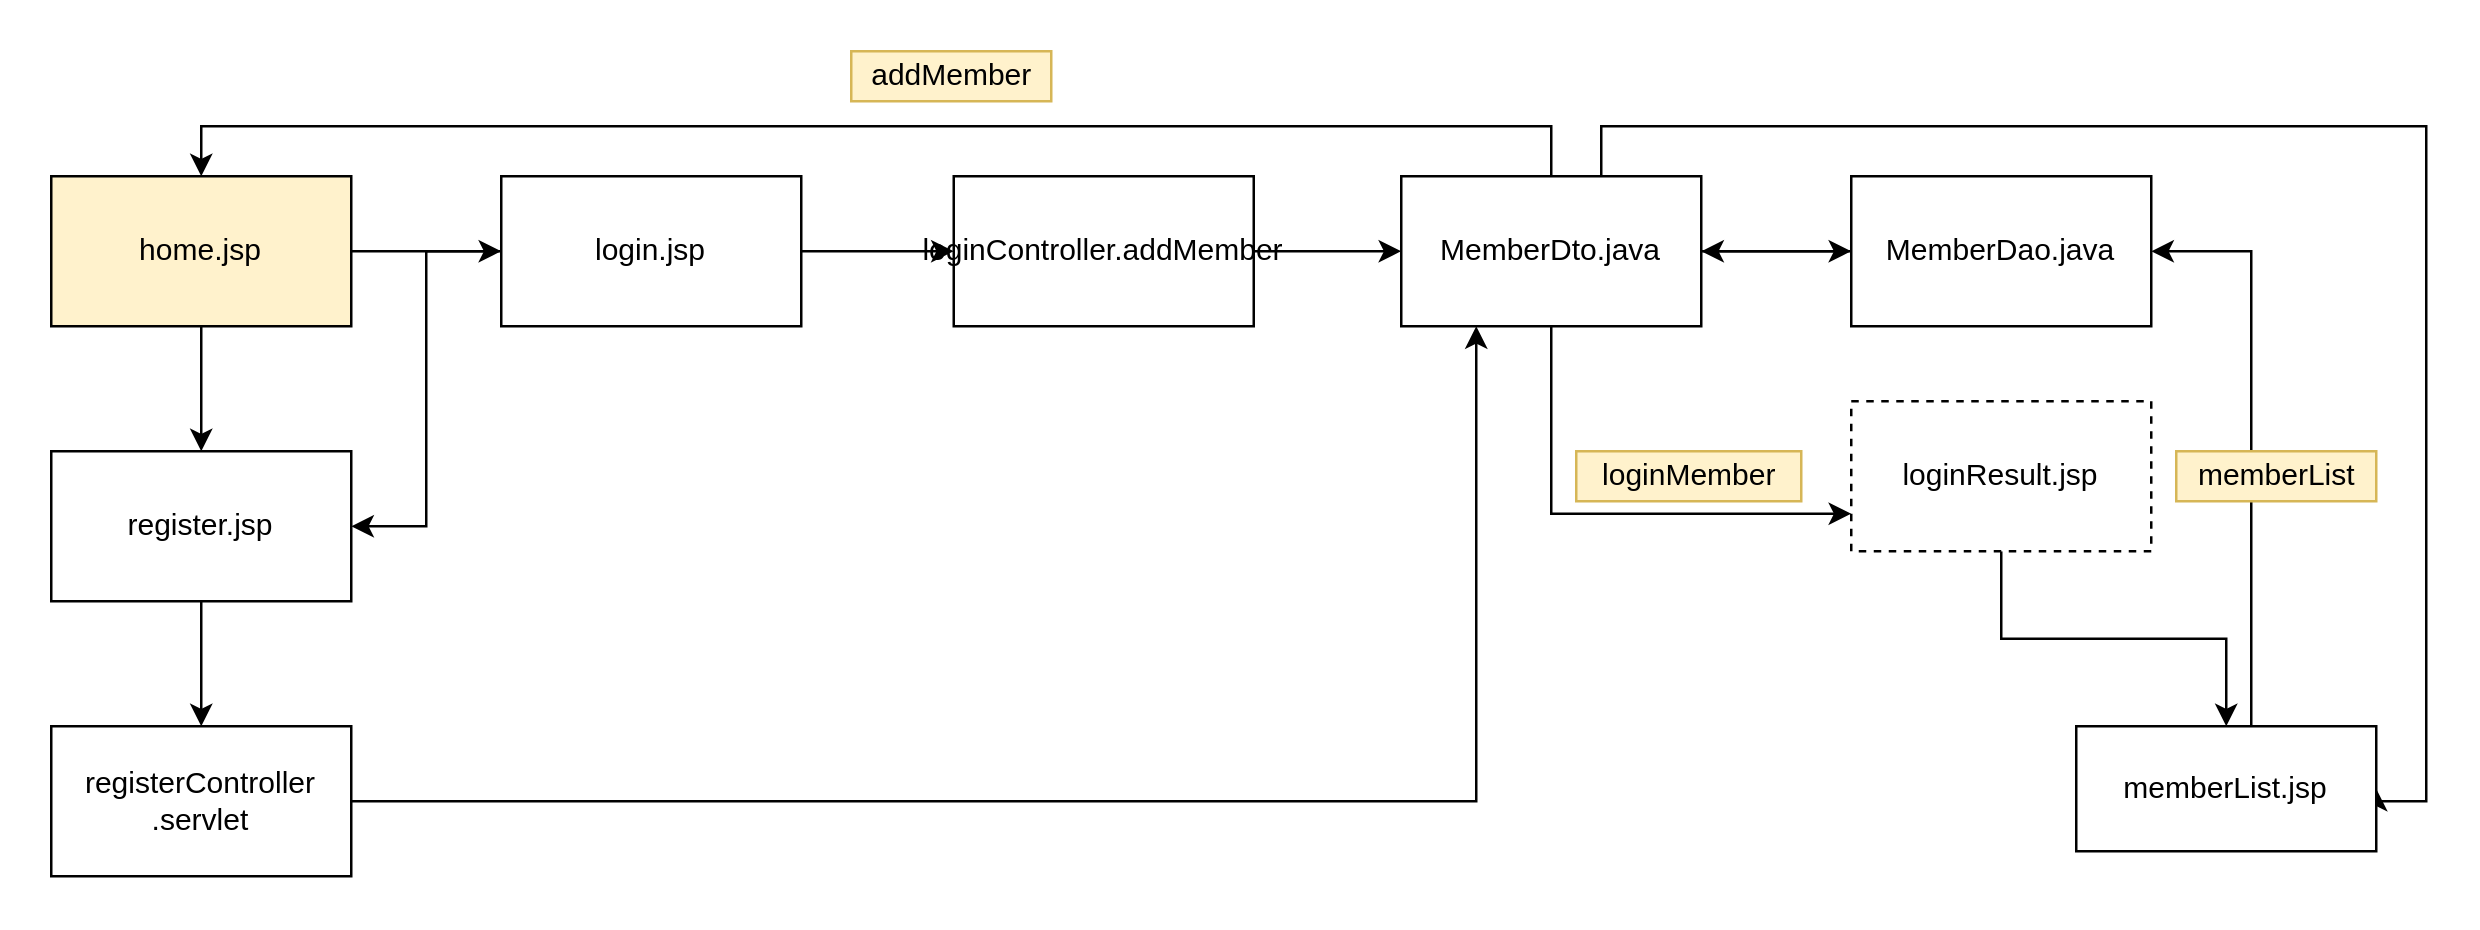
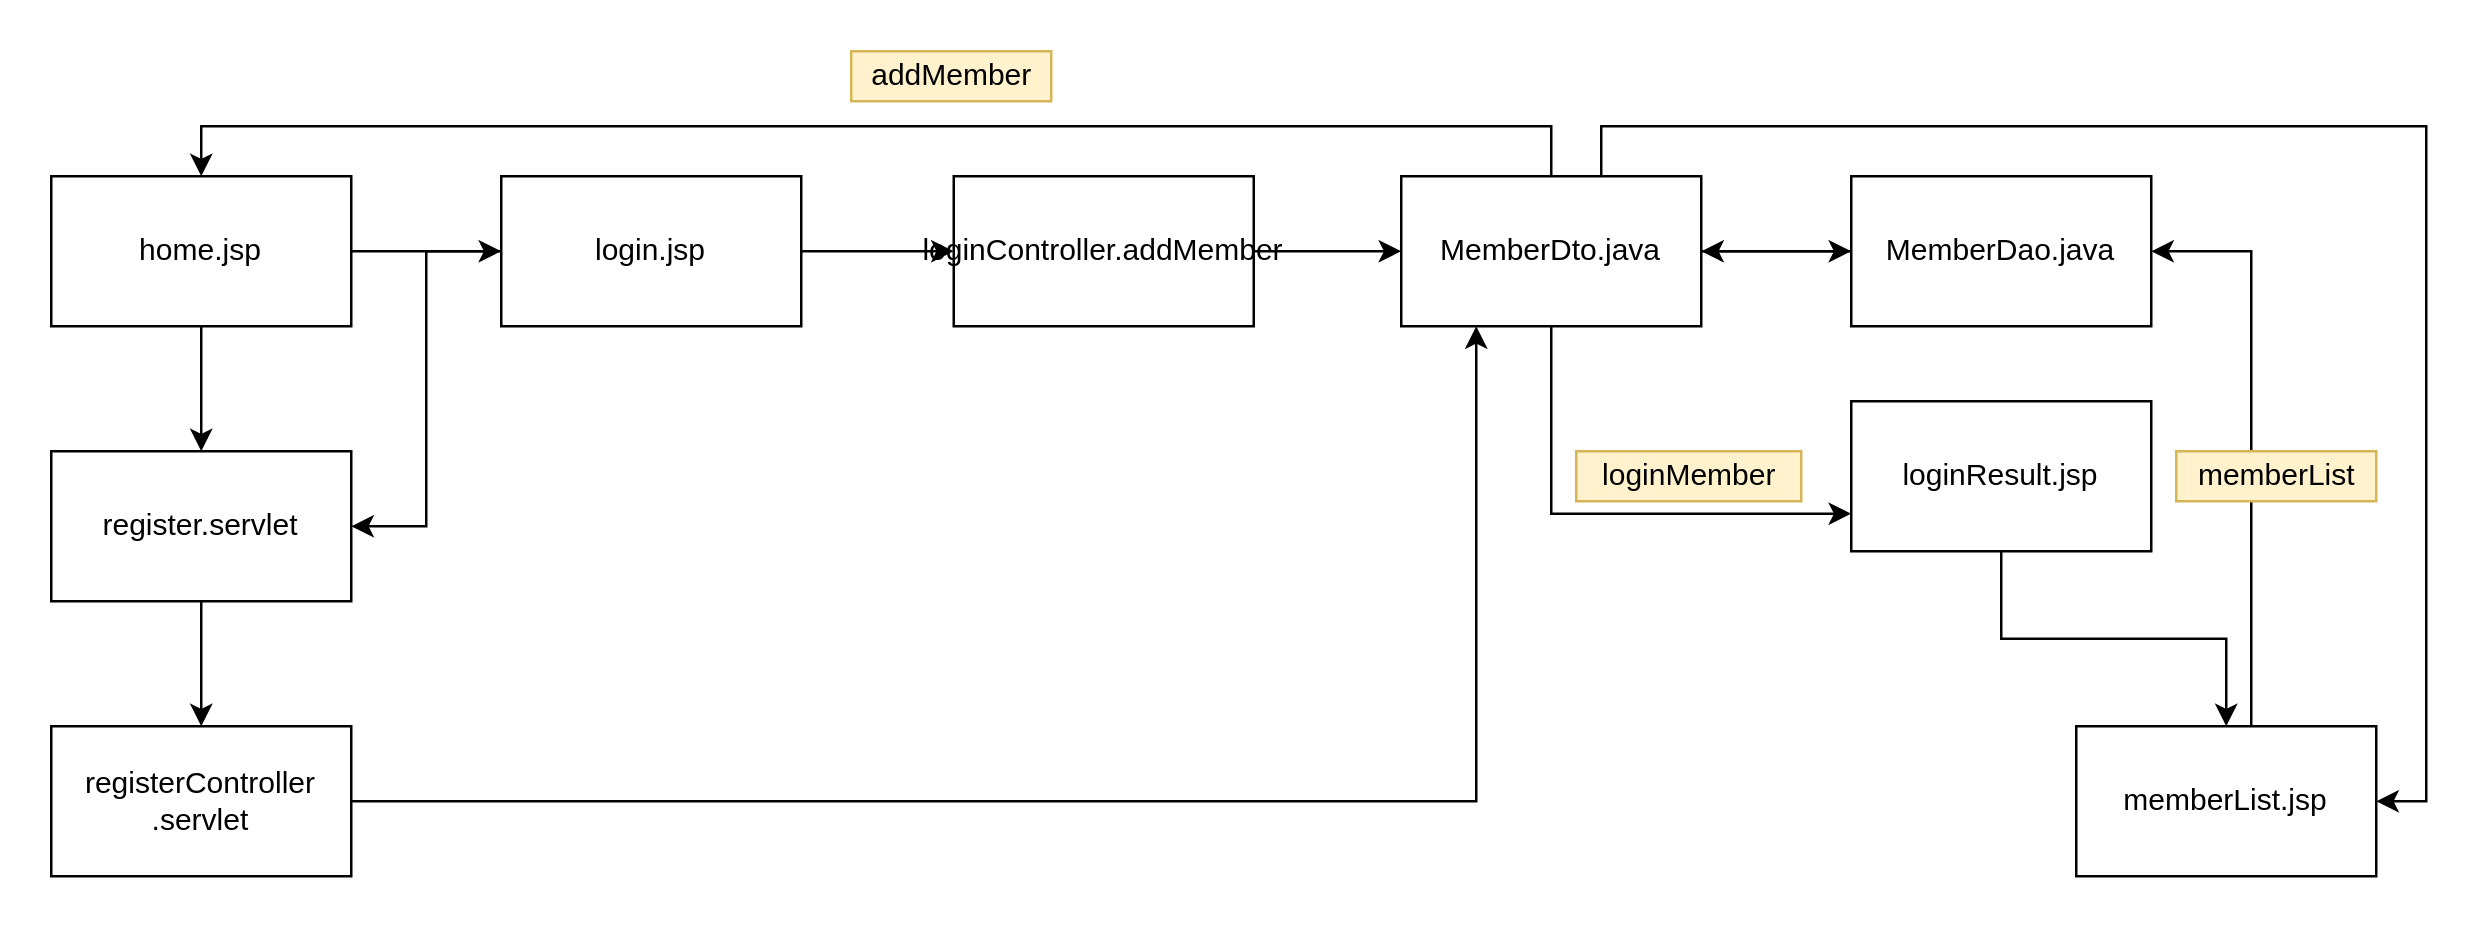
- <mxCell id="4" value="home.jsp" style="rounded=0;whiteSpace=wrap;html=1;fillColor=#fff2cc;" parent="1" vertex="1"><mxGeometry x="20" y="70" width="120" height="60" as="geometry" /></mxCell>
+ <mxCell id="4" value="home.jsp" style="rounded=0;whiteSpace=wrap;html=1;" parent="1" vertex="1"><mxGeometry x="20" y="70" width="120" height="60" as="geometry" /></mxCell>
- <mxCell id="22" value="loginResult.jsp" style="rounded=0;whiteSpace=wrap;html=1;dashed=1;" vertex="1" parent="1"><mxGeometry x="740" y="160" width="120" height="60" as="geometry" /></mxCell>
+ <mxCell id="22" value="loginResult.jsp" style="rounded=0;whiteSpace=wrap;html=1;" vertex="1" parent="1"><mxGeometry x="740" y="160" width="120" height="60" as="geometry" /></mxCell>
- <mxCell id="9" value="register.jsp" style="rounded=0;whiteSpace=wrap;html=1;" parent="1" vertex="1"><mxGeometry x="20" y="180" width="120" height="60" as="geometry" /></mxCell>
+ <mxCell id="9" value="register.servlet" style="rounded=0;whiteSpace=wrap;html=1;" parent="1" vertex="1"><mxGeometry x="20" y="180" width="120" height="60" as="geometry" /></mxCell>
- <mxCell id="24" value="memberList.jsp" style="rounded=0;whiteSpace=wrap;html=1;" vertex="1" parent="1"><mxGeometry x="830" y="290" width="120" height="50" as="geometry" /></mxCell>
+ <mxCell id="24" value="memberList.jsp" style="rounded=0;whiteSpace=wrap;html=1;" vertex="1" parent="1"><mxGeometry x="830" y="290" width="120" height="60" as="geometry" /></mxCell>
